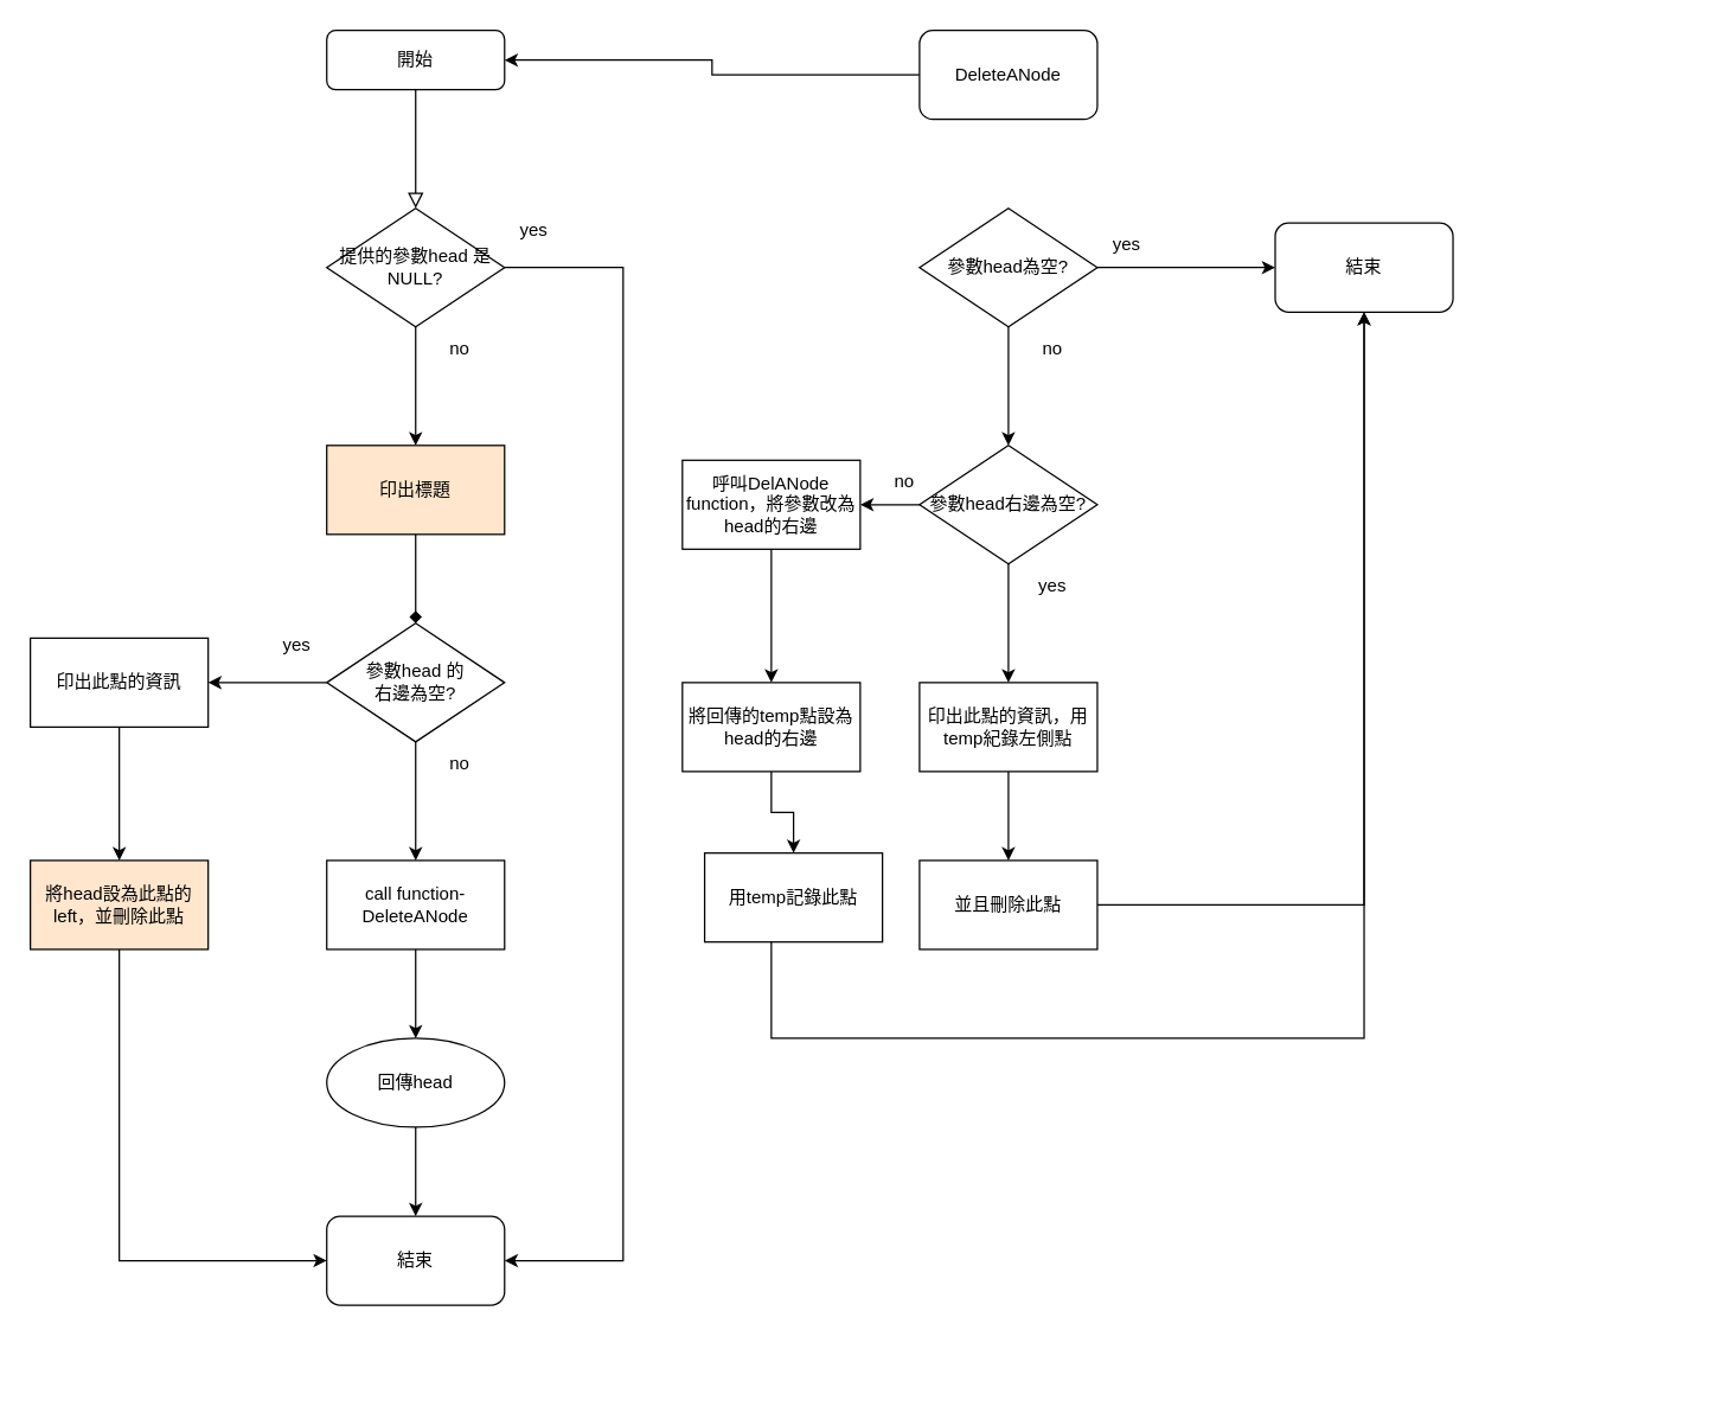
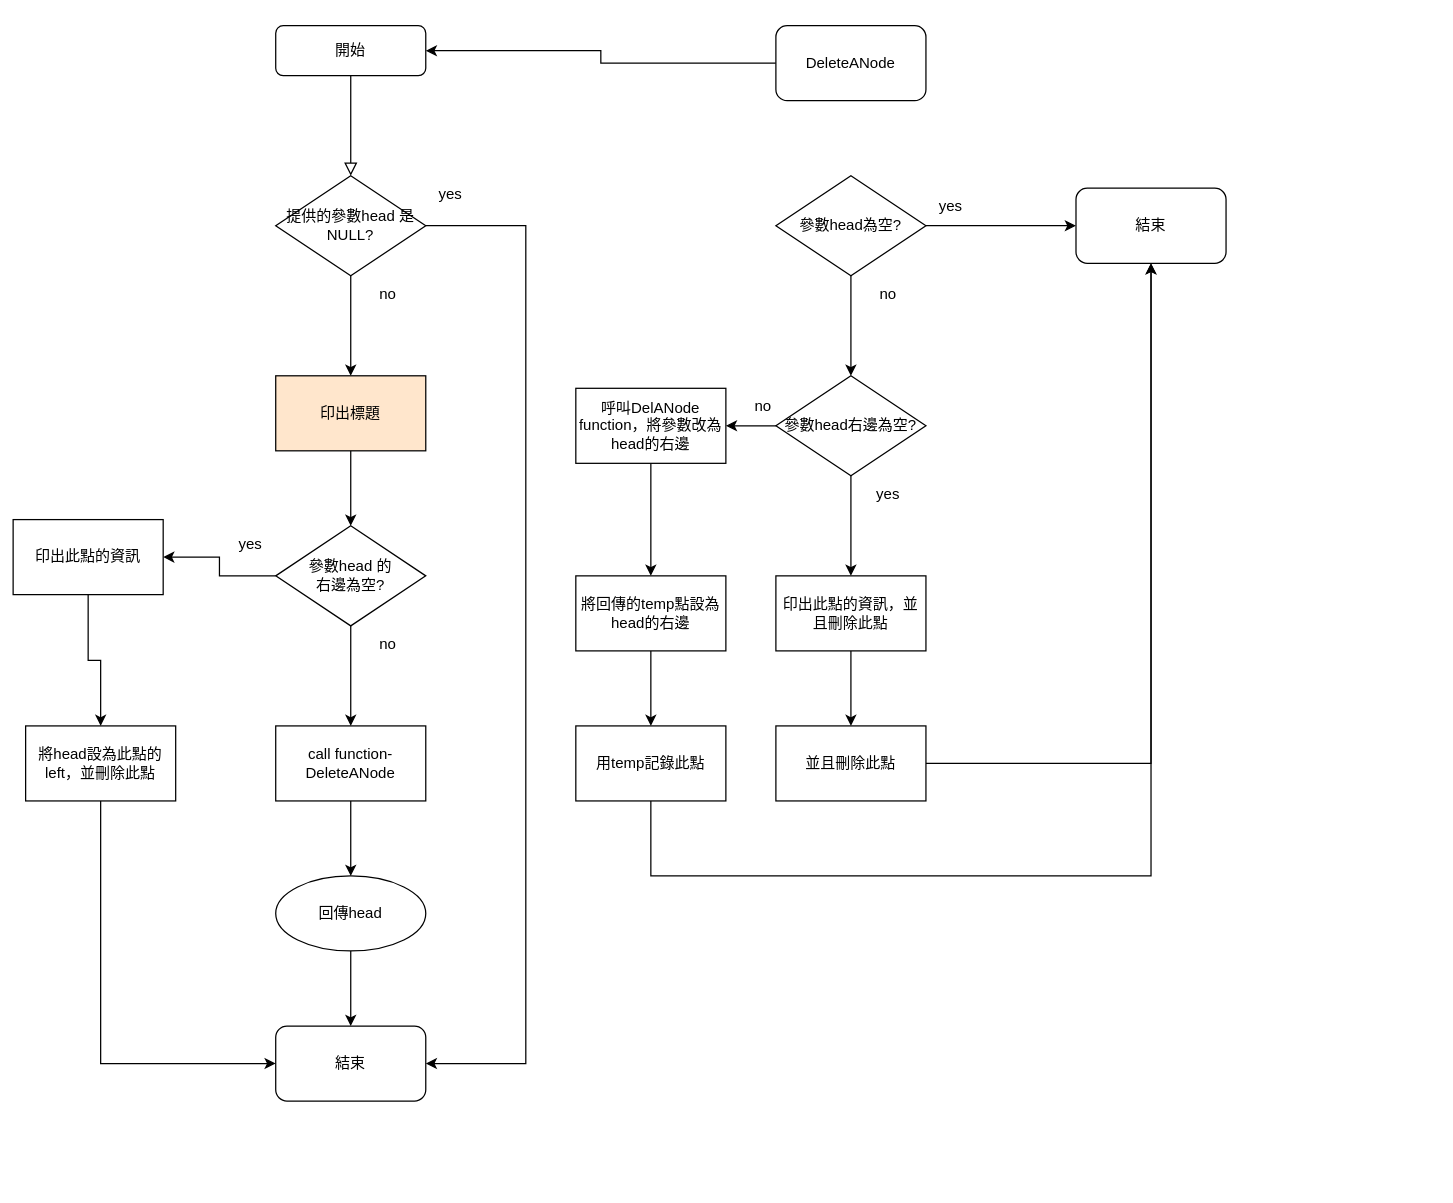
- <mxCell id="11" value="" style="edgeStyle=orthogonalEdgeStyle;rounded=0;orthogonalLoop=1;jettySize=auto;html=1;endArrow=diamond;" edge="1" parent="1" source="12" target="15"><mxGeometry relative="1" as="geometry" /></mxCell>
+ <mxCell id="11" value="" style="edgeStyle=orthogonalEdgeStyle;rounded=0;orthogonalLoop=1;jettySize=auto;html=1;" edge="1" parent="1" source="12" target="15"><mxGeometry relative="1" as="geometry" /></mxCell>
- <mxCell id="22" value="印出此點的資訊" style="whiteSpace=wrap;html=1;rounded=0;" vertex="1" parent="1"><mxGeometry x="20" y="430" width="120" height="60" as="geometry" /></mxCell>
+ <mxCell id="22" value="印出此點的資訊" style="whiteSpace=wrap;html=1;rounded=0;" vertex="1" parent="1"><mxGeometry x="10" y="415" width="120" height="60" as="geometry" /></mxCell>
- <mxCell id="37" value="印出此點的資訊，用temp紀錄左側點" style="whiteSpace=wrap;html=1;" vertex="1" parent="1"><mxGeometry x="620" y="460" width="120" height="60" as="geometry" /></mxCell>
+ <mxCell id="37" value="印出此點的資訊，並且刪除此點" style="whiteSpace=wrap;html=1;" vertex="1" parent="1"><mxGeometry x="620" y="460" width="120" height="60" as="geometry" /></mxCell>
- <mxCell id="45" value="用temp記錄此點" style="whiteSpace=wrap;html=1;" vertex="1" parent="1"><mxGeometry x="475" y="575" width="120" height="60" as="geometry" /></mxCell>
+ <mxCell id="45" value="用temp記錄此點" style="whiteSpace=wrap;html=1;" vertex="1" parent="1"><mxGeometry x="460" y="580" width="120" height="60" as="geometry" /></mxCell>
- <mxCell id="24" value="將head設為此點的left，並刪除此點" style="whiteSpace=wrap;html=1;rounded=0;fillColor=#ffe6cc;" vertex="1" parent="1"><mxGeometry x="20" y="580" width="120" height="60" as="geometry" /></mxCell>
+ <mxCell id="24" value="將head設為此點的left，並刪除此點" style="whiteSpace=wrap;html=1;rounded=0;" vertex="1" parent="1"><mxGeometry x="20" y="580" width="120" height="60" as="geometry" /></mxCell>
